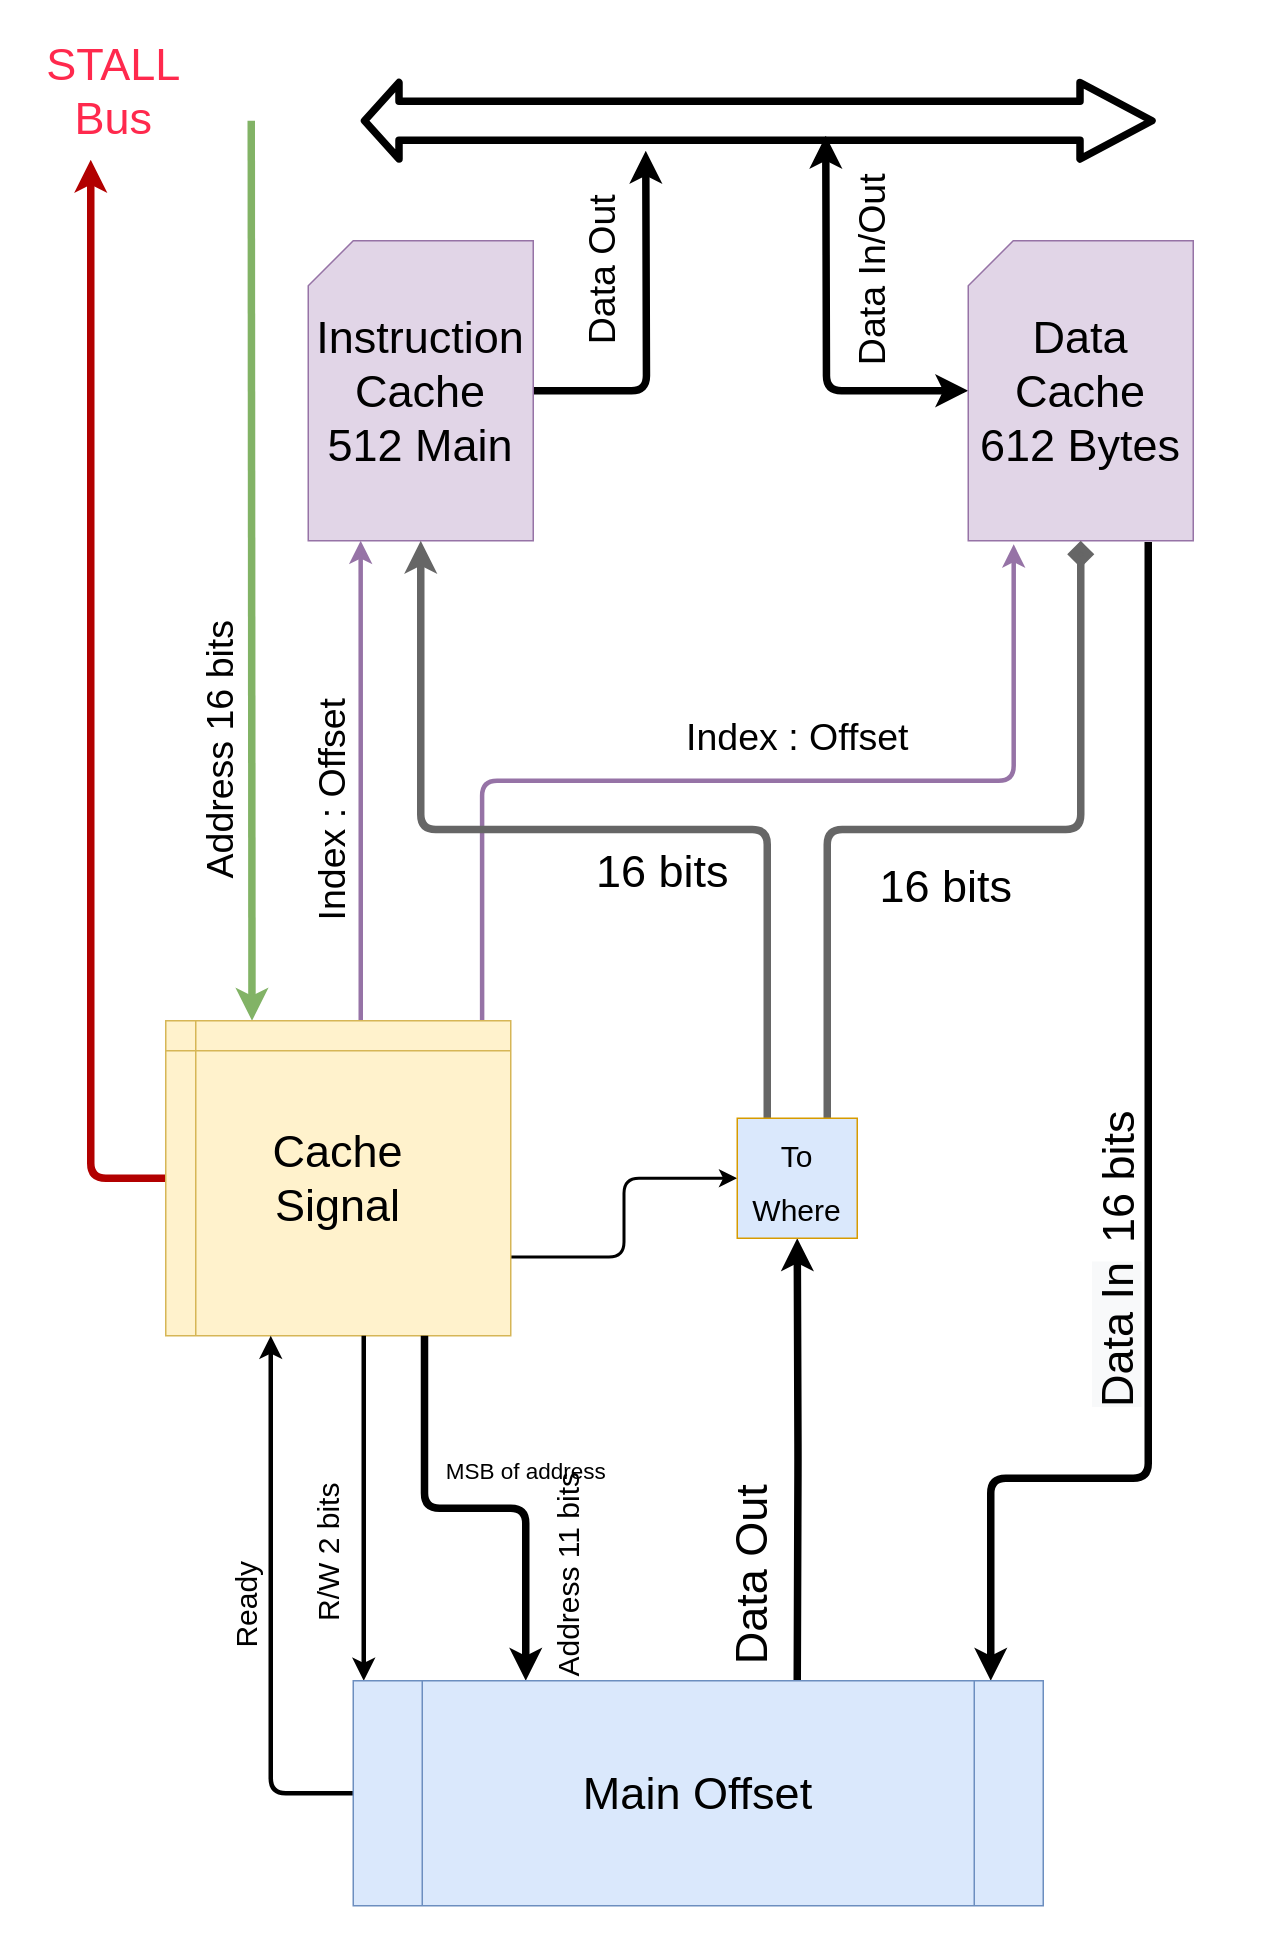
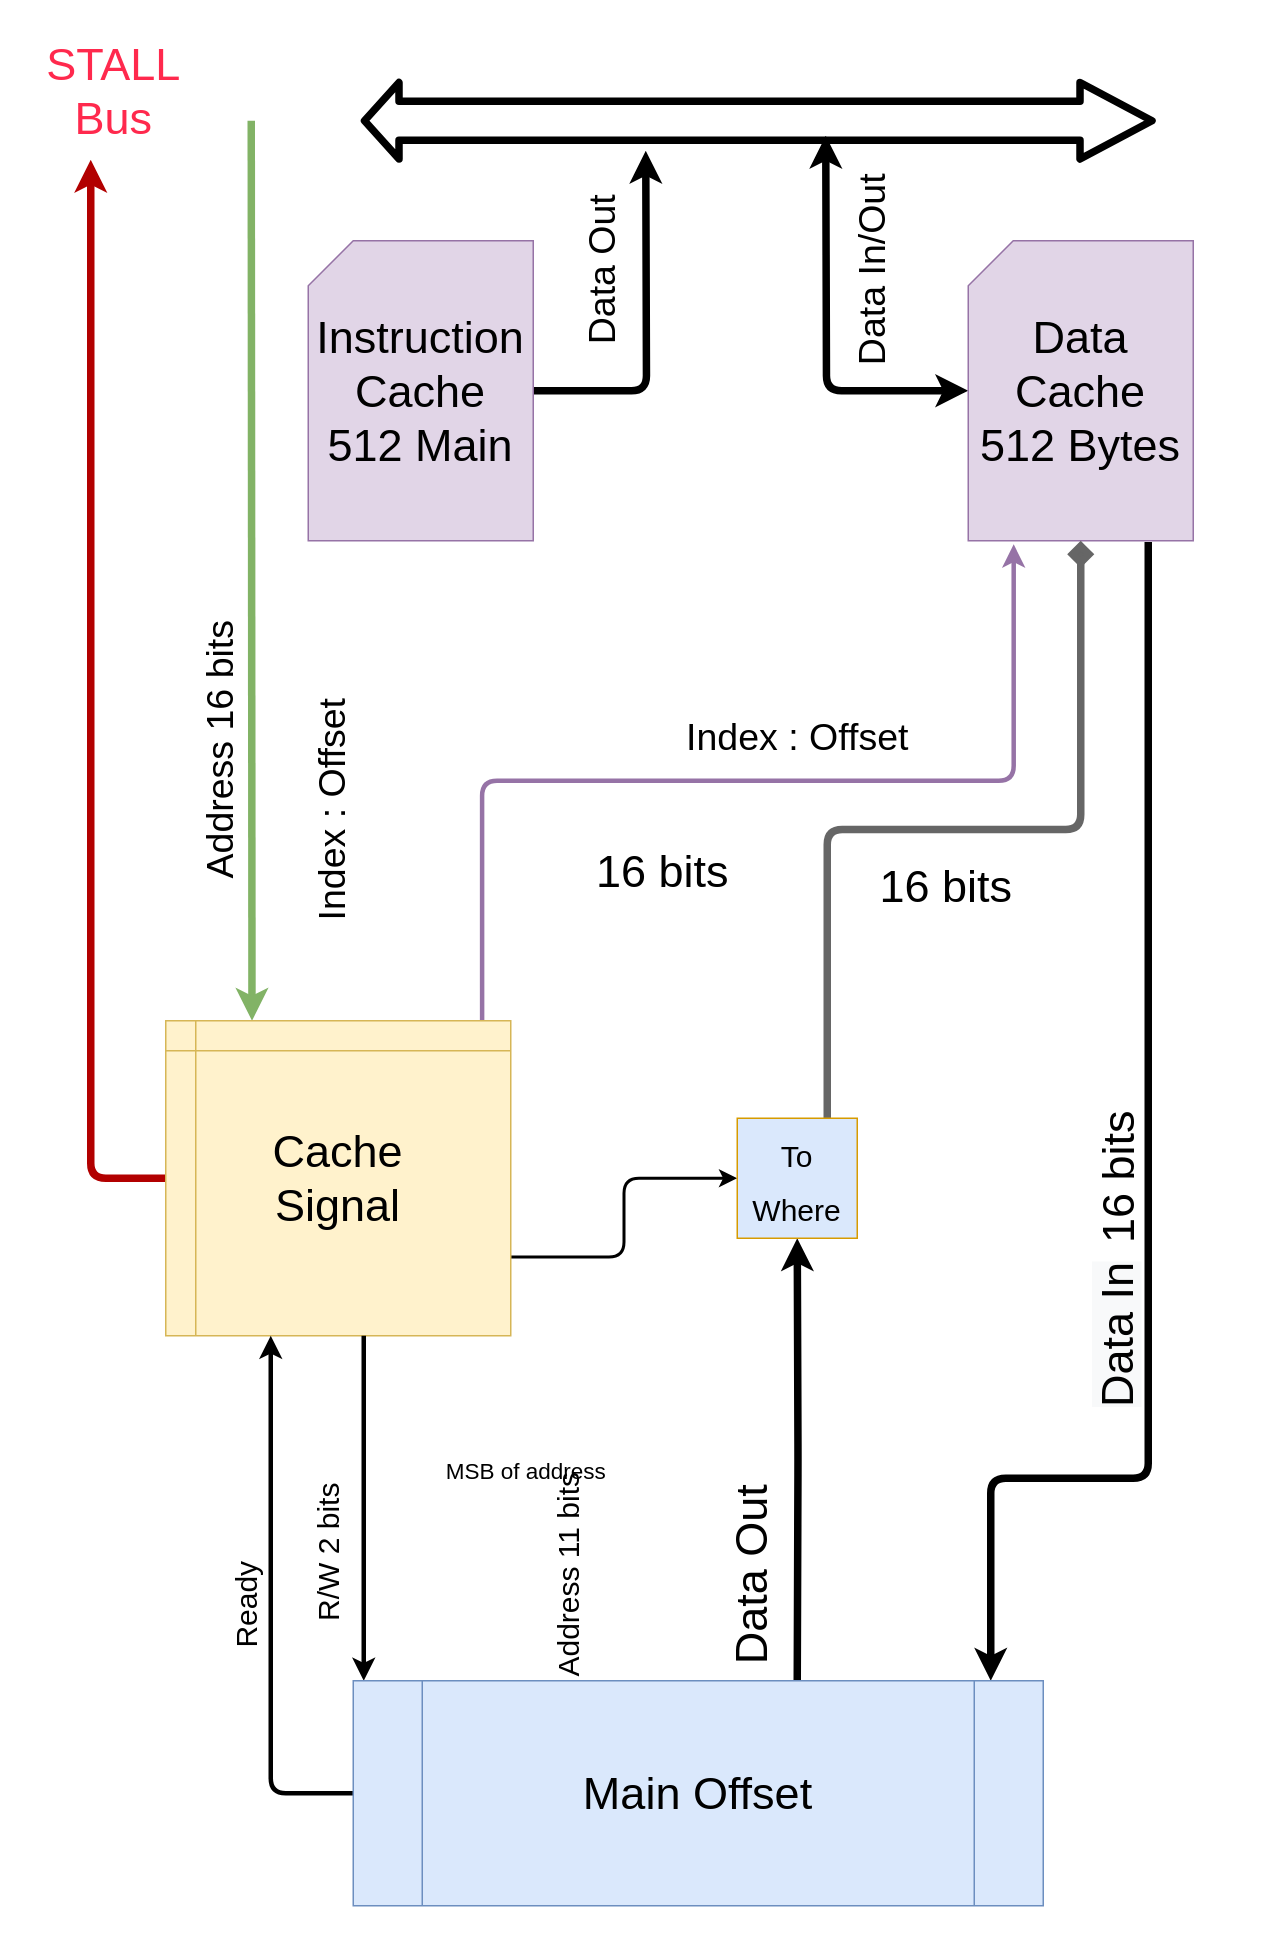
- <mxCell id="5" value="Data&lt;br&gt;Cache&lt;br&gt;612 Bytes" style="shape=card;whiteSpace=wrap;html=1;fontSize=30;fillColor=#e1d5e7;strokeColor=#9673a6;" vertex="1" parent="1"><mxGeometry x="645" y="160" width="150" height="200" as="geometry" /></mxCell>
+ <mxCell id="5" value="Data&lt;br&gt;Cache&lt;br&gt;512 Bytes" style="shape=card;whiteSpace=wrap;html=1;fontSize=30;fillColor=#e1d5e7;strokeColor=#9673a6;" vertex="1" parent="1"><mxGeometry x="645" y="160" width="150" height="200" as="geometry" /></mxCell>
- <mxCell id="8" style="edgeStyle=orthogonalEdgeStyle;rounded=1;orthogonalLoop=1;jettySize=auto;html=1;entryX=0.233;entryY=1;entryDx=0;entryDy=0;entryPerimeter=0;startArrow=none;startFill=0;strokeWidth=3;fontSize=25;fillColor=#e1d5e7;strokeColor=#9673a6;" edge="1" parent="1" source="11" target="3"><mxGeometry relative="1" as="geometry"><Array as="points"><mxPoint x="240" y="590" /><mxPoint x="240" y="590" /></Array></mxGeometry></mxCell>
- <mxCell id="23" style="edgeStyle=orthogonalEdgeStyle;rounded=1;orthogonalLoop=1;jettySize=auto;html=1;exitX=0.25;exitY=0;exitDx=0;exitDy=0;entryX=0.5;entryY=1;entryDx=0;entryDy=0;entryPerimeter=0;startArrow=none;startFill=0;strokeWidth=5;fontSize=30;fillColor=#f5f5f5;strokeColor=#666666;" edge="1" parent="1" source="25" target="3"><mxGeometry relative="1" as="geometry" /></mxCell>
- <mxCell id="14" style="edgeStyle=orthogonalEdgeStyle;rounded=1;orthogonalLoop=1;jettySize=auto;html=1;startArrow=none;startFill=0;strokeWidth=5;fontSize=30;exitX=0.75;exitY=1;exitDx=0;exitDy=0;entryX=0.25;entryY=0;entryDx=0;entryDy=0;" edge="1" parent="1" source="11" target="19"><mxGeometry relative="1" as="geometry"><mxPoint x="315" y="1040" as="targetPoint" /><mxPoint x="315" y="900" as="sourcePoint" /></mxGeometry></mxCell>
